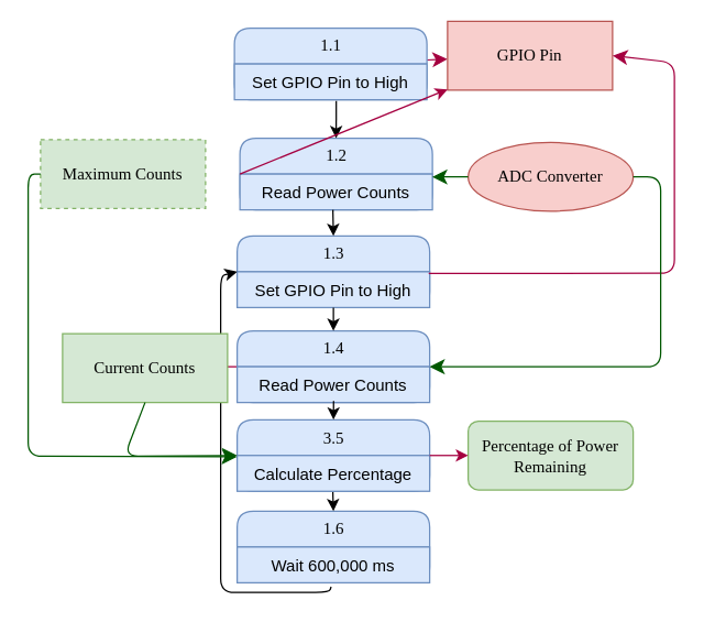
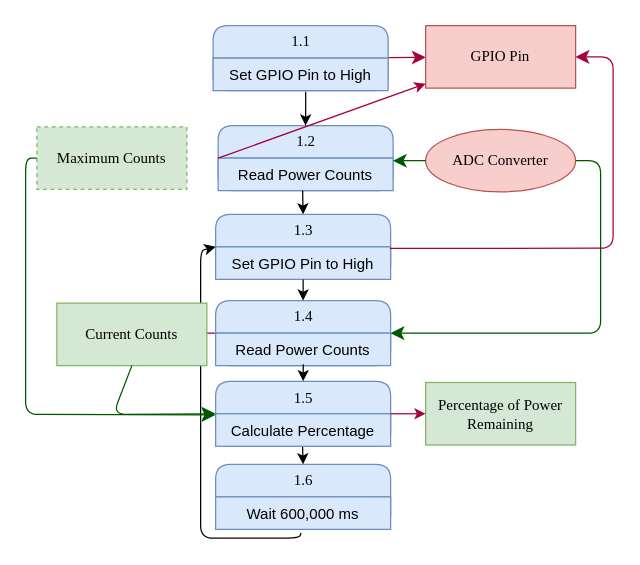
- <mxCell id="7" value="GPIO Pin" style="whiteSpace=wrap;html=1;rounded=0;shadow=0;comic=0;labelBackgroundColor=none;strokeColor=#b85450;strokeWidth=1;fillColor=#f8cecc;fontFamily=Verdana;fontSize=12;align=center;" parent="1" vertex="1"><mxGeometry x="325" y="15" width="120" height="50" as="geometry" /></mxCell>
+ <mxCell id="7" value="GPIO Pin" style="whiteSpace=wrap;html=1;rounded=0;shadow=0;comic=0;labelBackgroundColor=none;strokeColor=#b85450;strokeWidth=1;fillColor=#f8cecc;fontFamily=Verdana;fontSize=12;align=center;" parent="1" vertex="1"><mxGeometry x="340" y="20" width="120" height="50" as="geometry" /></mxCell>
- <mxCell id="26" value="3.5" style="swimlane;html=1;fontStyle=0;childLayout=stackLayout;horizontal=1;startSize=26;horizontalStack=0;resizeParent=1;resizeLast=0;collapsible=1;marginBottom=0;swimlaneFillColor=#ffffff;align=center;rounded=1;shadow=0;comic=0;labelBackgroundColor=none;strokeWidth=1;fontFamily=Verdana;fontSize=12;fillColor=#dae8fc;strokeColor=#6c8ebf;" vertex="1" parent="1"><mxGeometry x="172" y="304.5" width="140" height="52" as="geometry" /></mxCell>
+ <mxCell id="26" value="1.5" style="swimlane;html=1;fontStyle=0;childLayout=stackLayout;horizontal=1;startSize=26;horizontalStack=0;resizeParent=1;resizeLast=0;collapsible=1;marginBottom=0;swimlaneFillColor=#ffffff;align=center;rounded=1;shadow=0;comic=0;labelBackgroundColor=none;strokeWidth=1;fontFamily=Verdana;fontSize=12;fillColor=#dae8fc;strokeColor=#6c8ebf;" vertex="1" parent="1"><mxGeometry x="172" y="304.5" width="140" height="52" as="geometry" /></mxCell>
- <mxCell id="30" value="Percentage of Power Remaining" style="whiteSpace=wrap;html=1;shadow=0;comic=0;labelBackgroundColor=none;strokeColor=#82b366;strokeWidth=1;fillColor=#d5e8d4;fontFamily=Verdana;fontSize=12;align=center;rounded=1;" vertex="1" parent="1"><mxGeometry x="340" y="305.5" width="120" height="50" as="geometry" /></mxCell>
+ <mxCell id="30" value="Percentage of Power Remaining" style="whiteSpace=wrap;html=1;rounded=0;shadow=0;comic=0;labelBackgroundColor=none;strokeColor=#82b366;strokeWidth=1;fillColor=#d5e8d4;fontFamily=Verdana;fontSize=12;align=center;" vertex="1" parent="1"><mxGeometry x="340" y="305.5" width="120" height="50" as="geometry" /></mxCell>
